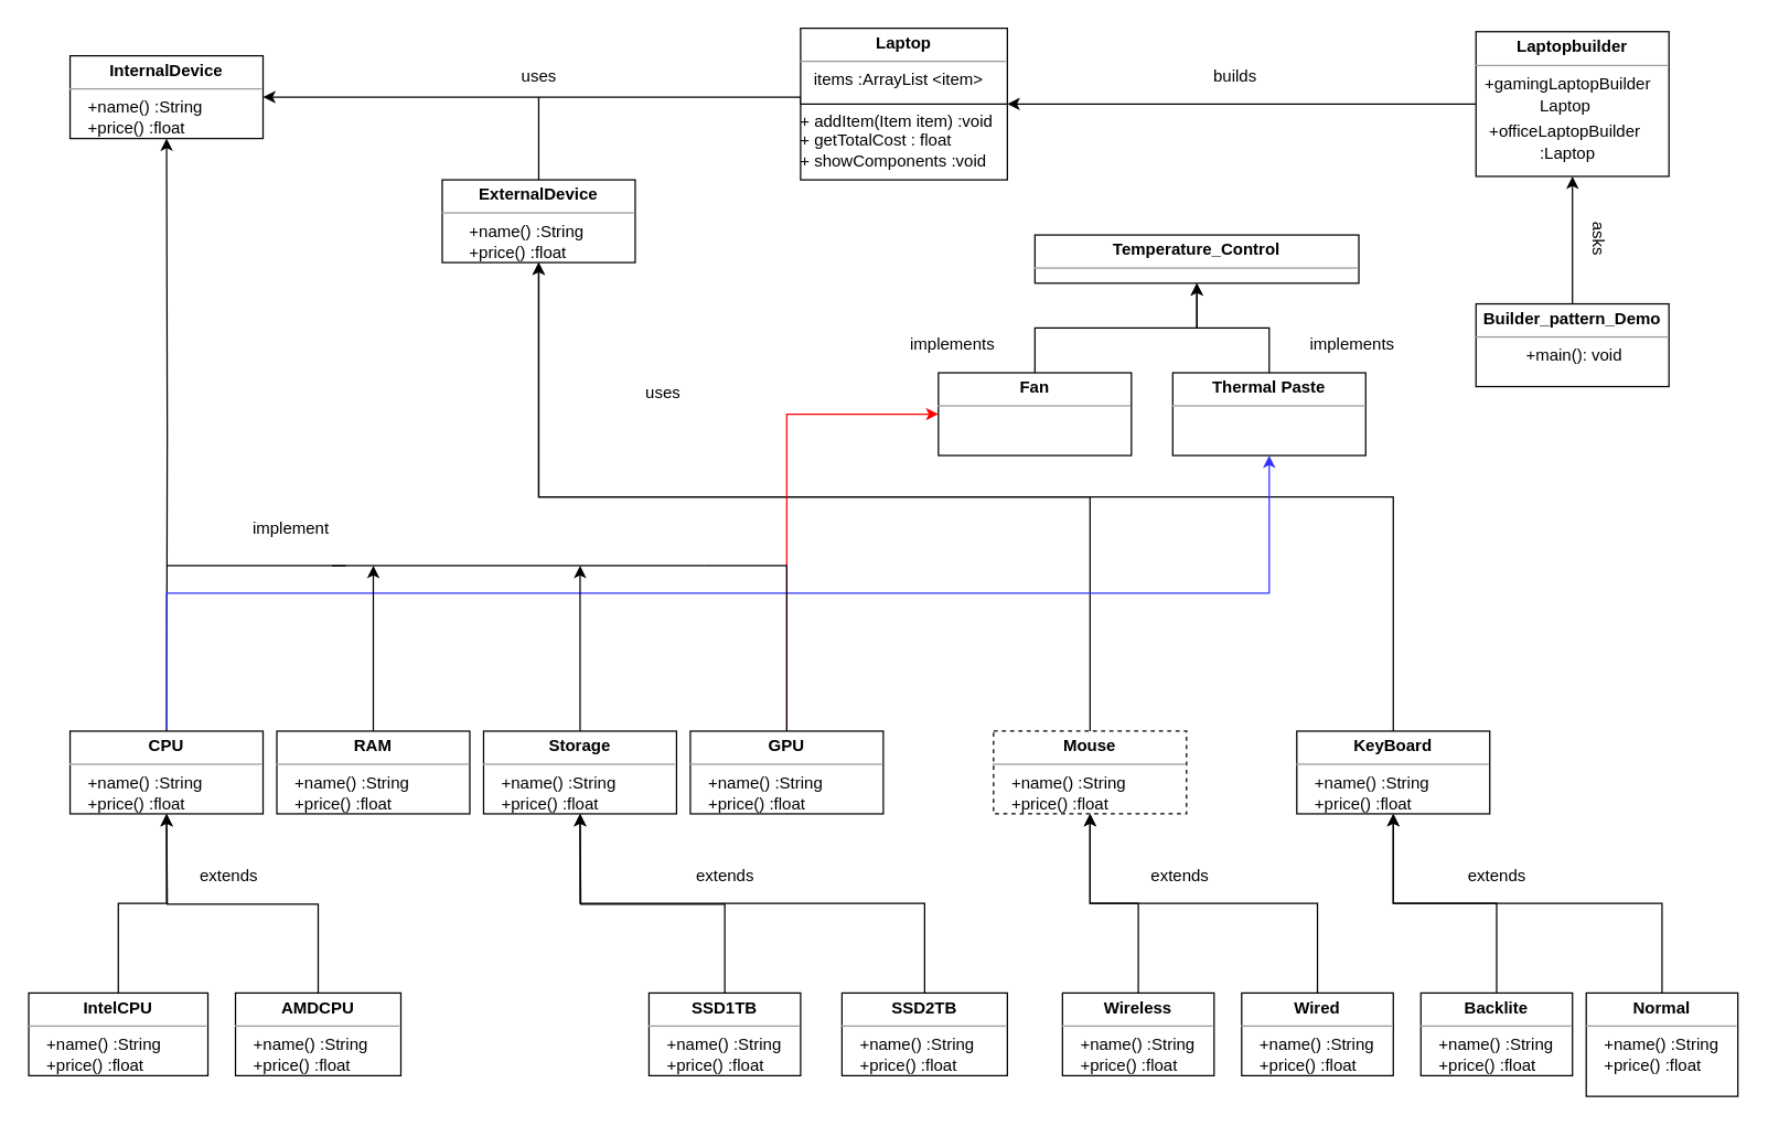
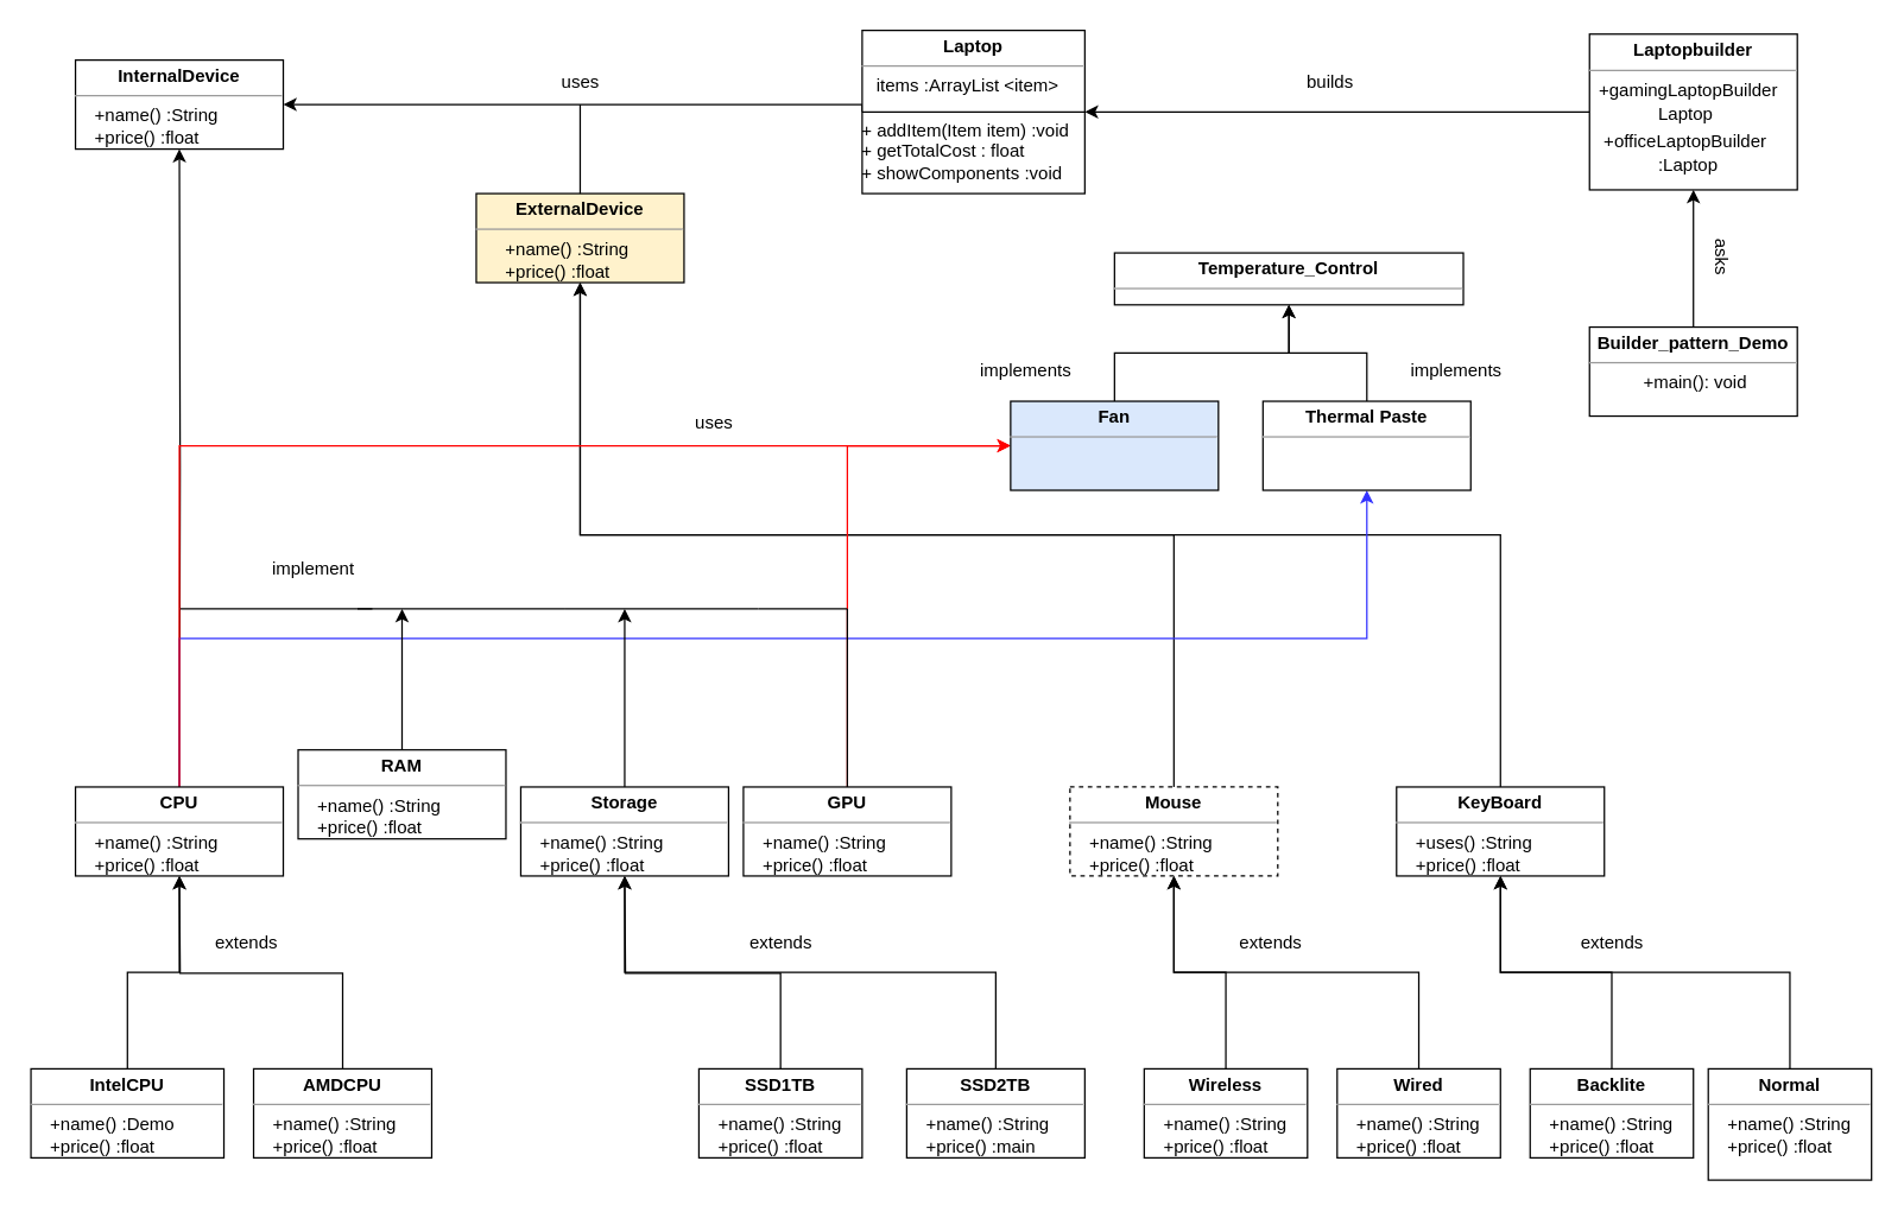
- <mxCell id="13" value="&lt;p style=&quot;margin:0px;margin-top:4px;text-align:center;&quot;&gt;&lt;b&gt;ExternalDevice&lt;/b&gt;&lt;/p&gt;&lt;hr size=&quot;1&quot;&gt;&lt;div style=&quot;height:2px;&quot;&gt;&amp;nbsp; &amp;nbsp; &amp;nbsp; +name() :String&lt;br style=&quot;border-color: var(--border-color);&quot;&gt;&amp;nbsp; &amp;nbsp; &amp;nbsp; +price() :float&lt;br&gt;&lt;/div&gt;" style="verticalAlign=top;align=left;overflow=fill;fontSize=12;fontFamily=Helvetica;html=1;whiteSpace=wrap;" parent="1" vertex="1"><mxGeometry x="320" y="130" width="140" height="60" as="geometry" /></mxCell>
+ <mxCell id="13" value="&lt;p style=&quot;margin:0px;margin-top:4px;text-align:center;&quot;&gt;&lt;b&gt;ExternalDevice&lt;/b&gt;&lt;/p&gt;&lt;hr size=&quot;1&quot;&gt;&lt;div style=&quot;height:2px;&quot;&gt;&amp;nbsp; &amp;nbsp; &amp;nbsp; +name() :String&lt;br style=&quot;border-color: var(--border-color);&quot;&gt;&amp;nbsp; &amp;nbsp; &amp;nbsp; +price() :float&lt;br&gt;&lt;/div&gt;" style="verticalAlign=top;align=left;overflow=fill;fontSize=12;fontFamily=Helvetica;html=1;whiteSpace=wrap;fillColor=#fff2cc;" parent="1" vertex="1"><mxGeometry x="320" y="130" width="140" height="60" as="geometry" /></mxCell>
+ <mxCell id="24" style="edgeStyle=orthogonalEdgeStyle;rounded=0;orthogonalLoop=1;jettySize=auto;html=1;exitX=0.5;exitY=0;exitDx=0;exitDy=0;entryX=0;entryY=0.5;entryDx=0;entryDy=0;strokeColor=#FF0000;" parent="1" source="25" target="36" edge="1"><mxGeometry relative="1" as="geometry" /></mxCell>
- <mxCell id="36" value="&lt;p style=&quot;margin:0px;margin-top:4px;text-align:center;&quot;&gt;&lt;b&gt;Fan&lt;/b&gt;&lt;/p&gt;&lt;hr size=&quot;1&quot;&gt;&lt;div style=&quot;height:2px;&quot;&gt;&amp;nbsp; &amp;nbsp; &amp;nbsp;&amp;nbsp;&lt;br style=&quot;border-color: var(--border-color);&quot;&gt;&amp;nbsp; &amp;nbsp; &amp;nbsp;&amp;nbsp;&lt;br&gt;&lt;/div&gt;" style="verticalAlign=top;align=left;overflow=fill;fontSize=12;fontFamily=Helvetica;html=1;whiteSpace=wrap;" parent="1" vertex="1"><mxGeometry x="680" y="270" width="140" height="60" as="geometry" /></mxCell>
+ <mxCell id="36" value="&lt;p style=&quot;margin:0px;margin-top:4px;text-align:center;&quot;&gt;&lt;b&gt;Fan&lt;/b&gt;&lt;/p&gt;&lt;hr size=&quot;1&quot;&gt;&lt;div style=&quot;height:2px;&quot;&gt;&amp;nbsp; &amp;nbsp; &amp;nbsp;&amp;nbsp;&lt;br style=&quot;border-color: var(--border-color);&quot;&gt;&amp;nbsp; &amp;nbsp; &amp;nbsp;&amp;nbsp;&lt;br&gt;&lt;/div&gt;" style="verticalAlign=top;align=left;overflow=fill;fontSize=12;fontFamily=Helvetica;html=1;whiteSpace=wrap;fillColor=#dae8fc;" parent="1" vertex="1"><mxGeometry x="680" y="270" width="140" height="60" as="geometry" /></mxCell>
- <mxCell id="22" value="&lt;p style=&quot;margin:0px;margin-top:4px;text-align:center;&quot;&gt;&lt;b&gt;KeyBoard&lt;/b&gt;&lt;/p&gt;&lt;hr size=&quot;1&quot;&gt;&lt;div style=&quot;height:2px;&quot;&gt;&amp;nbsp; &amp;nbsp; +name() :String&lt;br&gt;&amp;nbsp; &amp;nbsp; +price() :float&lt;/div&gt;" style="verticalAlign=top;align=left;overflow=fill;fontSize=12;fontFamily=Helvetica;html=1;whiteSpace=wrap;" parent="1" vertex="1"><mxGeometry x="940" y="530" width="140" height="60" as="geometry" /></mxCell>
+ <mxCell id="22" value="&lt;p style=&quot;margin:0px;margin-top:4px;text-align:center;&quot;&gt;&lt;b&gt;KeyBoard&lt;/b&gt;&lt;/p&gt;&lt;hr size=&quot;1&quot;&gt;&lt;div style=&quot;height:2px;&quot;&gt;&amp;nbsp; &amp;nbsp; +uses() :String&lt;br&gt;&amp;nbsp; &amp;nbsp; +price() :float&lt;/div&gt;" style="verticalAlign=top;align=left;overflow=fill;fontSize=12;fontFamily=Helvetica;html=1;whiteSpace=wrap;" parent="1" vertex="1"><mxGeometry x="940" y="530" width="140" height="60" as="geometry" /></mxCell>
- <mxCell id="27" value="&lt;p style=&quot;margin:0px;margin-top:4px;text-align:center;&quot;&gt;&lt;b&gt;RAM&lt;/b&gt;&lt;/p&gt;&lt;hr size=&quot;1&quot;&gt;&lt;div style=&quot;height:2px;&quot;&gt;&amp;nbsp; &amp;nbsp; +name() :String&lt;br&gt;&amp;nbsp; &amp;nbsp; +price() :float&lt;/div&gt;" style="verticalAlign=top;align=left;overflow=fill;fontSize=12;fontFamily=Helvetica;html=1;whiteSpace=wrap;" parent="1" vertex="1"><mxGeometry x="200" y="530" width="140" height="60" as="geometry" /></mxCell>
+ <mxCell id="27" value="&lt;p style=&quot;margin:0px;margin-top:4px;text-align:center;&quot;&gt;&lt;b&gt;RAM&lt;/b&gt;&lt;/p&gt;&lt;hr size=&quot;1&quot;&gt;&lt;div style=&quot;height:2px;&quot;&gt;&amp;nbsp; &amp;nbsp; +name() :String&lt;br&gt;&amp;nbsp; &amp;nbsp; +price() :float&lt;/div&gt;" style="verticalAlign=top;align=left;overflow=fill;fontSize=12;fontFamily=Helvetica;html=1;whiteSpace=wrap;" parent="1" vertex="1"><mxGeometry x="200" y="505" width="140" height="60" as="geometry" /></mxCell>
- <mxCell id="45" value="&lt;p style=&quot;margin:0px;margin-top:4px;text-align:center;&quot;&gt;&lt;b&gt;IntelCPU&lt;/b&gt;&lt;/p&gt;&lt;hr size=&quot;1&quot;&gt;&lt;div style=&quot;height:2px;&quot;&gt;&amp;nbsp; &amp;nbsp; +name() :String&lt;br&gt;&amp;nbsp; &amp;nbsp; +price() :float&lt;/div&gt;" style="verticalAlign=top;align=left;overflow=fill;fontSize=12;fontFamily=Helvetica;html=1;whiteSpace=wrap;" parent="1" vertex="1"><mxGeometry x="20" y="720" width="130" height="60" as="geometry" /></mxCell>
+ <mxCell id="45" value="&lt;p style=&quot;margin:0px;margin-top:4px;text-align:center;&quot;&gt;&lt;b&gt;IntelCPU&lt;/b&gt;&lt;/p&gt;&lt;hr size=&quot;1&quot;&gt;&lt;div style=&quot;height:2px;&quot;&gt;&amp;nbsp; &amp;nbsp; +name() :Demo&lt;br&gt;&amp;nbsp; &amp;nbsp; +price() :float&lt;/div&gt;" style="verticalAlign=top;align=left;overflow=fill;fontSize=12;fontFamily=Helvetica;html=1;whiteSpace=wrap;" parent="1" vertex="1"><mxGeometry x="20" y="720" width="130" height="60" as="geometry" /></mxCell>
- <mxCell id="47" value="&lt;p style=&quot;margin:0px;margin-top:4px;text-align:center;&quot;&gt;&lt;b&gt;SSD2TB&lt;/b&gt;&lt;/p&gt;&lt;hr size=&quot;1&quot;&gt;&lt;div style=&quot;height:2px;&quot;&gt;&amp;nbsp; &amp;nbsp; +name() :String&lt;br&gt;&amp;nbsp; &amp;nbsp; +price() :float&lt;/div&gt;" style="verticalAlign=top;align=left;overflow=fill;fontSize=12;fontFamily=Helvetica;html=1;whiteSpace=wrap;" parent="1" vertex="1"><mxGeometry x="610" y="720" width="120" height="60" as="geometry" /></mxCell>
+ <mxCell id="47" value="&lt;p style=&quot;margin:0px;margin-top:4px;text-align:center;&quot;&gt;&lt;b&gt;SSD2TB&lt;/b&gt;&lt;/p&gt;&lt;hr size=&quot;1&quot;&gt;&lt;div style=&quot;height:2px;&quot;&gt;&amp;nbsp; &amp;nbsp; +name() :String&lt;br&gt;&amp;nbsp; &amp;nbsp; +price() :main&lt;/div&gt;" style="verticalAlign=top;align=left;overflow=fill;fontSize=12;fontFamily=Helvetica;html=1;whiteSpace=wrap;" parent="1" vertex="1"><mxGeometry x="610" y="720" width="120" height="60" as="geometry" /></mxCell>
